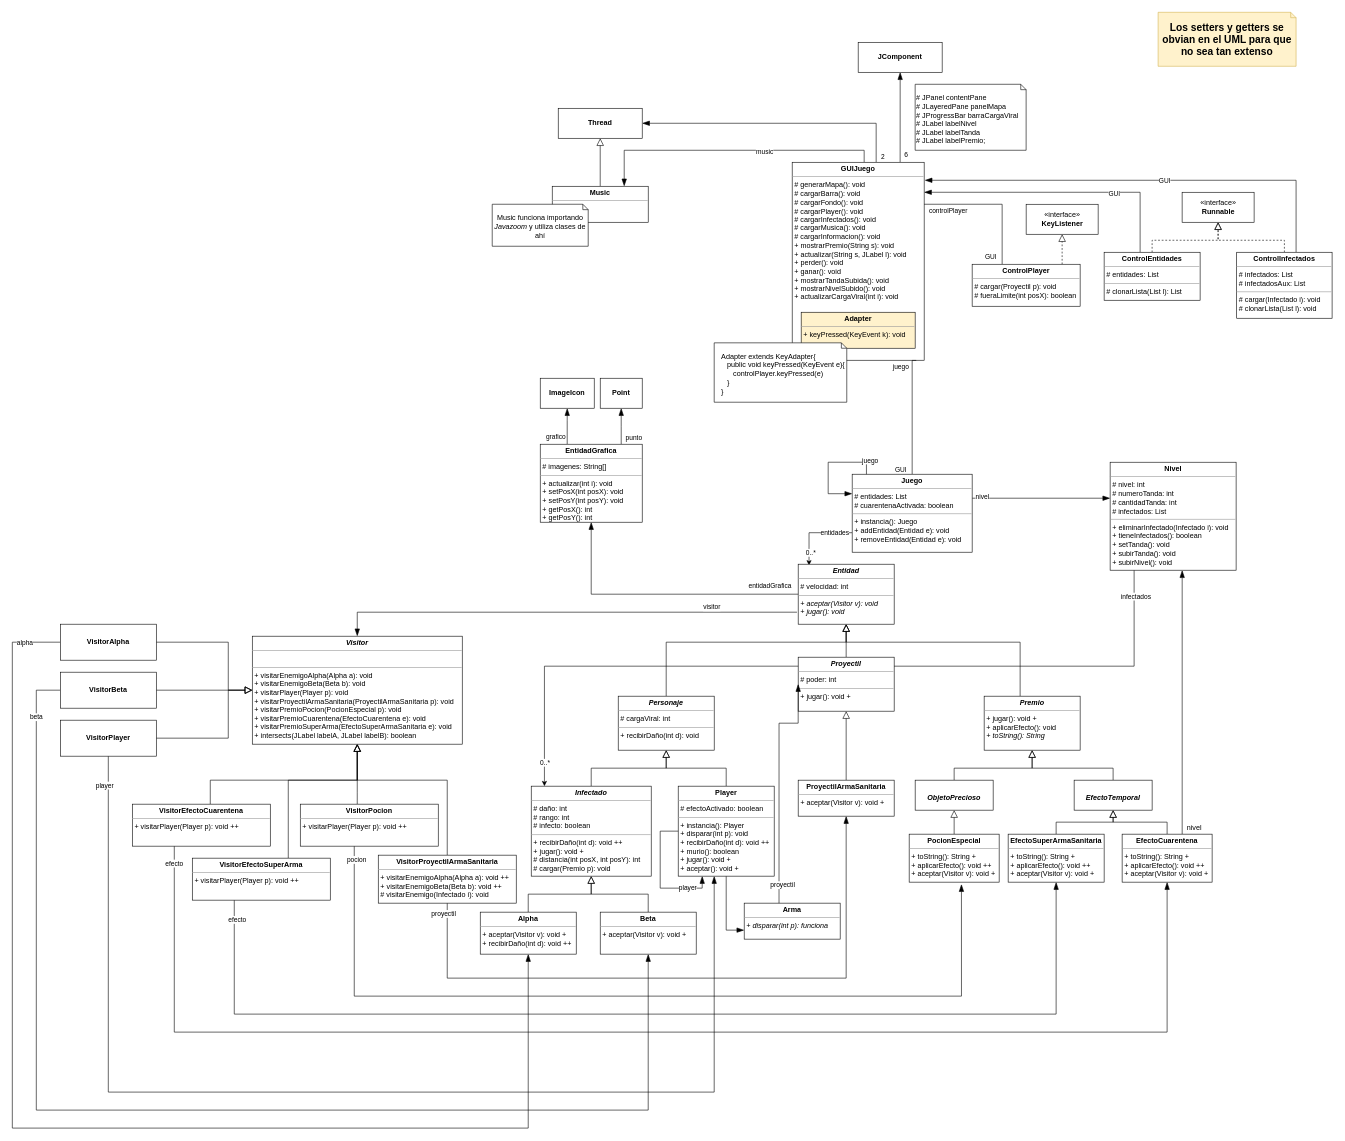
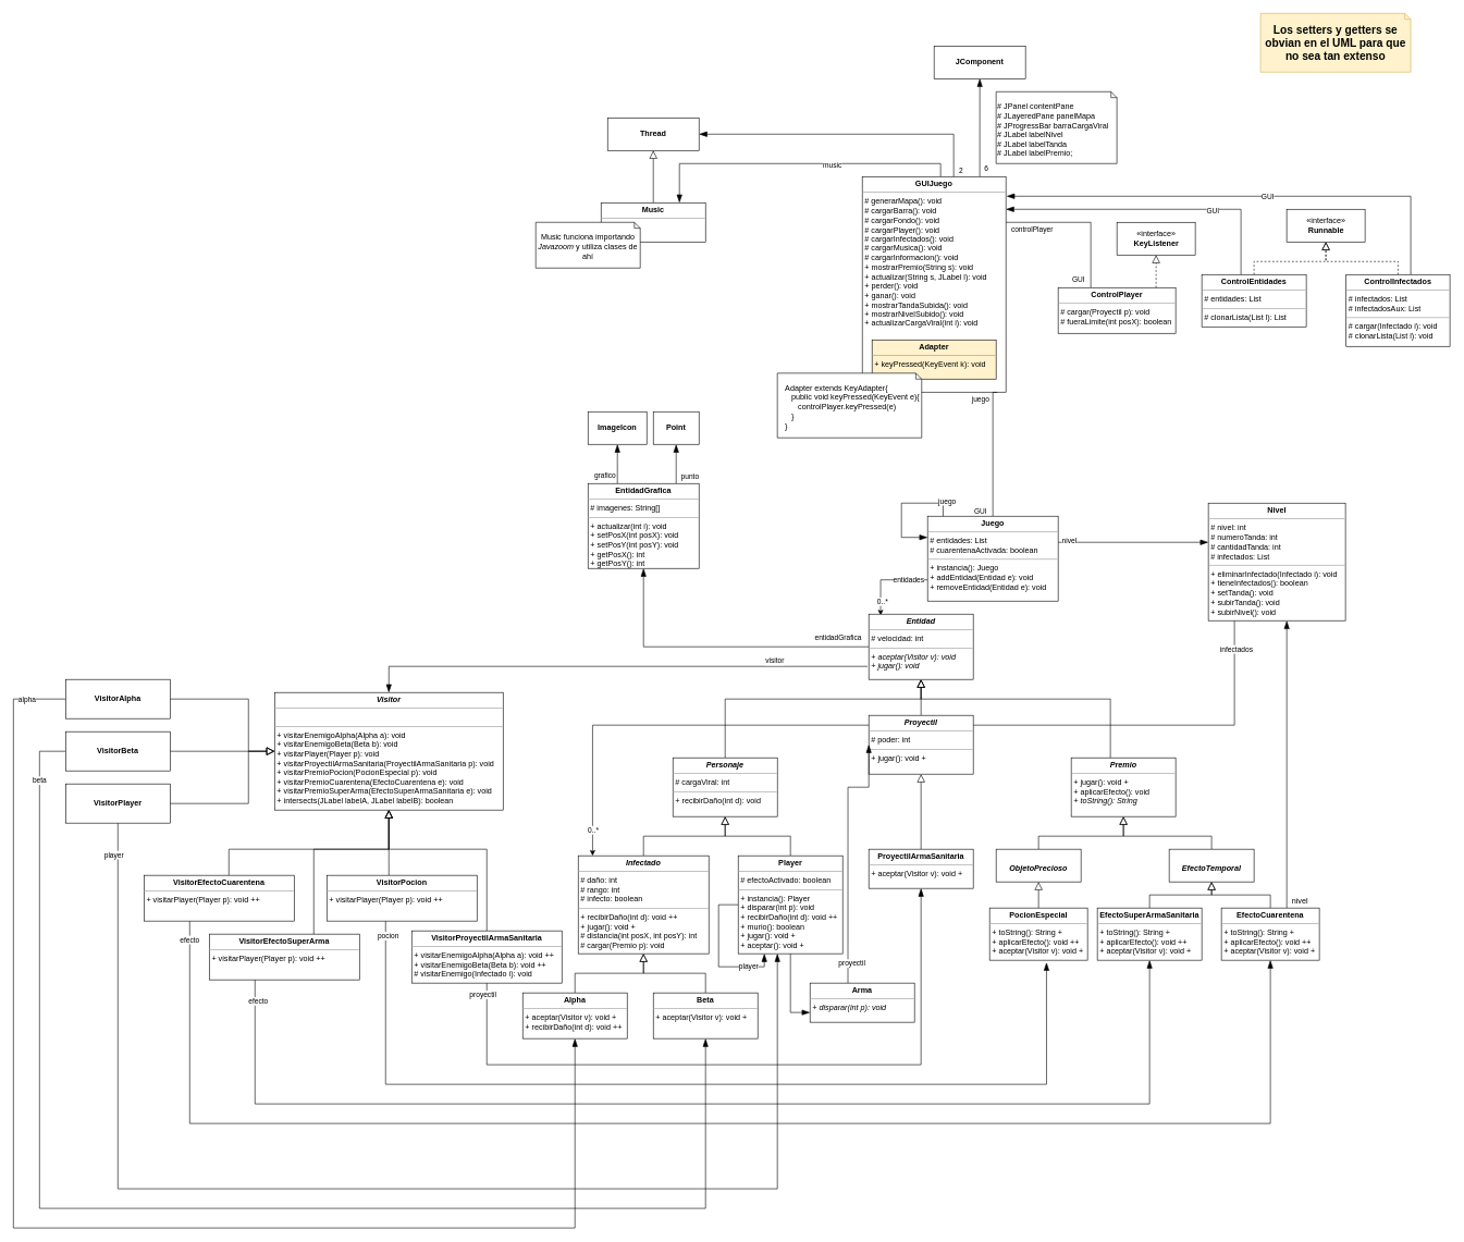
- <mxCell id="81" value="&lt;p style=&quot;margin: 0px ; margin-top: 4px ; text-align: center&quot;&gt;&lt;b&gt;Arma&lt;/b&gt;&lt;/p&gt;&lt;hr size=&quot;1&quot;&gt;&lt;p style=&quot;margin: 0px ; margin-left: 4px&quot;&gt;&lt;i&gt;+ disparar(int p): funciona&lt;/i&gt;&lt;/p&gt;&lt;p style=&quot;margin: 0px ; margin-left: 4px&quot;&gt;&lt;br&gt;&lt;/p&gt;" style="verticalAlign=top;align=left;overflow=fill;fontSize=12;fontFamily=Helvetica;html=1;" parent="1" vertex="1"><mxGeometry x="1240" y="1505" width="160" height="60" as="geometry" /></mxCell>
+ <mxCell id="81" value="&lt;p style=&quot;margin: 0px ; margin-top: 4px ; text-align: center&quot;&gt;&lt;b&gt;Arma&lt;/b&gt;&lt;/p&gt;&lt;hr size=&quot;1&quot;&gt;&lt;p style=&quot;margin: 0px ; margin-left: 4px&quot;&gt;&lt;i&gt;+ disparar(int p): void&lt;/i&gt;&lt;/p&gt;&lt;p style=&quot;margin: 0px ; margin-left: 4px&quot;&gt;&lt;br&gt;&lt;/p&gt;" style="verticalAlign=top;align=left;overflow=fill;fontSize=12;fontFamily=Helvetica;html=1;" parent="1" vertex="1"><mxGeometry x="1240" y="1505" width="160" height="60" as="geometry" /></mxCell>
